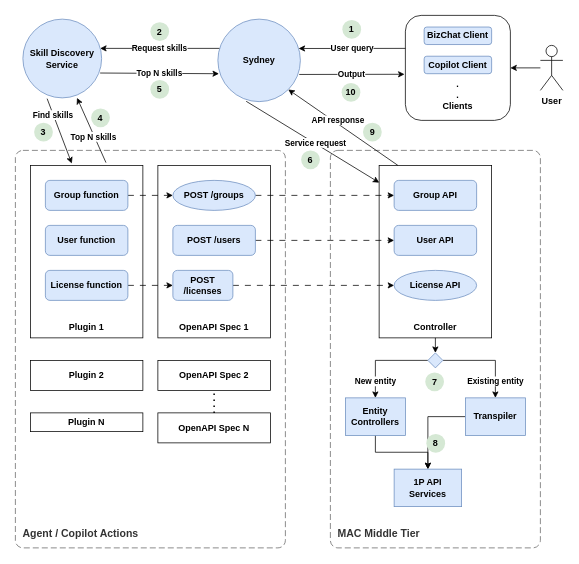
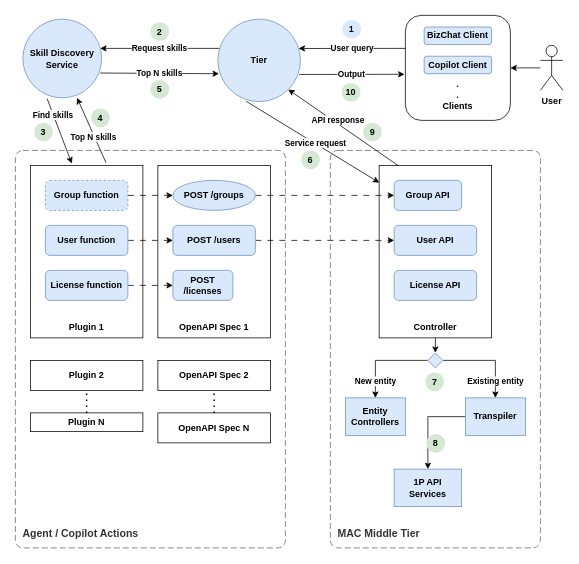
- <mxCell id="46" value="1" style="ellipse;whiteSpace=wrap;html=1;aspect=fixed;fillColor=#d5e8d4;strokeColor=none;fontStyle=1" parent="1" vertex="1"><mxGeometry x="456" y="26" width="25" height="25" as="geometry" /></mxCell>
+ <mxCell id="46" value="1" style="ellipse;whiteSpace=wrap;html=1;aspect=fixed;fillColor=#dae8fc;strokeColor=none;fontStyle=1;" parent="1" vertex="1"><mxGeometry x="456" y="26" width="25" height="25" as="geometry" /></mxCell>
- <mxCell id="2" value="Sydney" style="ellipse;whiteSpace=wrap;html=1;aspect=fixed;fontStyle=1;fillColor=#dae8fc;strokeColor=#6c8ebf;" parent="1" vertex="1"><mxGeometry x="290" y="25" width="110" height="110" as="geometry" /></mxCell>
+ <mxCell id="2" value="Tier" style="ellipse;whiteSpace=wrap;html=1;aspect=fixed;fontStyle=1;fillColor=#dae8fc;strokeColor=#6c8ebf;" parent="1" vertex="1"><mxGeometry x="290" y="25" width="110" height="110" as="geometry" /></mxCell>
- <mxCell id="10" value="&lt;b&gt;Group function&lt;/b&gt;" style="rounded=1;whiteSpace=wrap;html=1;fillColor=#dae8fc;strokeColor=#6c8ebf;" parent="1" vertex="1"><mxGeometry x="60" y="240" width="110" height="40" as="geometry" /></mxCell>
+ <mxCell id="10" value="&lt;b&gt;Group function&lt;/b&gt;" style="rounded=1;whiteSpace=wrap;html=1;fillColor=#dae8fc;strokeColor=#6c8ebf;dashed=1;" parent="1" vertex="1"><mxGeometry x="60" y="240" width="110" height="40" as="geometry" /></mxCell>
- <mxCell id="28" value="&lt;b&gt;Group API&lt;/b&gt;" style="rounded=1;whiteSpace=wrap;html=1;fillColor=#dae8fc;strokeColor=#6c8ebf;" parent="1" vertex="1"><mxGeometry x="525" y="240" width="110" height="40" as="geometry" /></mxCell>
+ <mxCell id="28" value="&lt;b&gt;Group API&lt;/b&gt;" style="rounded=1;whiteSpace=wrap;html=1;fillColor=#dae8fc;strokeColor=#6c8ebf;" parent="1" vertex="1"><mxGeometry x="525" y="240" width="90" height="40" as="geometry" /></mxCell>
+ <mxCell id="13" style="edgeStyle=orthogonalEdgeStyle;rounded=0;orthogonalLoop=1;jettySize=auto;html=1;entryX=0;entryY=0.5;entryDx=0;entryDy=0;dashed=1;dashPattern=8 8;" parent="1" source="14" target="25" edge="1"><mxGeometry relative="1" as="geometry" /></mxCell>
- <mxCell id="22" style="edgeStyle=orthogonalEdgeStyle;rounded=0;orthogonalLoop=1;jettySize=auto;html=1;entryX=0;entryY=0.5;entryDx=0;entryDy=0;dashed=1;dashPattern=8 8;" parent="1" source="23" target="29" edge="1"><mxGeometry relative="1" as="geometry" /></mxCell>
- <mxCell id="29" value="&lt;b&gt;License API&lt;/b&gt;" style="ellipse;whiteSpace=wrap;html=1;fillColor=#dae8fc;strokeColor=#6c8ebf;" parent="1" vertex="1"><mxGeometry x="525" y="360" width="110" height="40" as="geometry" /></mxCell>
+ <mxCell id="29" value="&lt;b&gt;License API&lt;/b&gt;" style="rounded=1;whiteSpace=wrap;html=1;fillColor=#dae8fc;strokeColor=#6c8ebf;" parent="1" vertex="1"><mxGeometry x="525" y="360" width="110" height="40" as="geometry" /></mxCell>
+ <mxCell id="7" value="" style="endArrow=none;dashed=1;html=1;dashPattern=1 3;strokeWidth=2;rounded=0;entryX=0.5;entryY=1;entryDx=0;entryDy=0;exitX=0.5;exitY=0;exitDx=0;exitDy=0;" parent="1" source="6" target="5" edge="1"><mxGeometry width="50" height="50" relative="1" as="geometry"><mxPoint x="130" y="550" as="sourcePoint" /><mxPoint x="410" y="420" as="targetPoint" /></mxGeometry></mxCell>
- <mxCell id="31" value="" style="edgeStyle=orthogonalEdgeStyle;rounded=0;orthogonalLoop=1;jettySize=auto;html=1;" parent="1" source="32" target="35" edge="1"><mxGeometry relative="1" as="geometry" /></mxCell>
